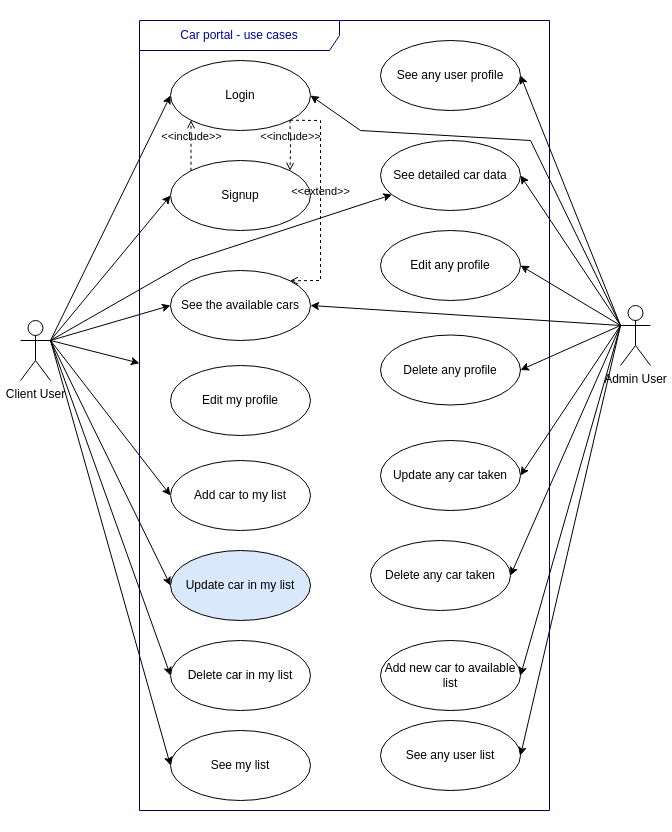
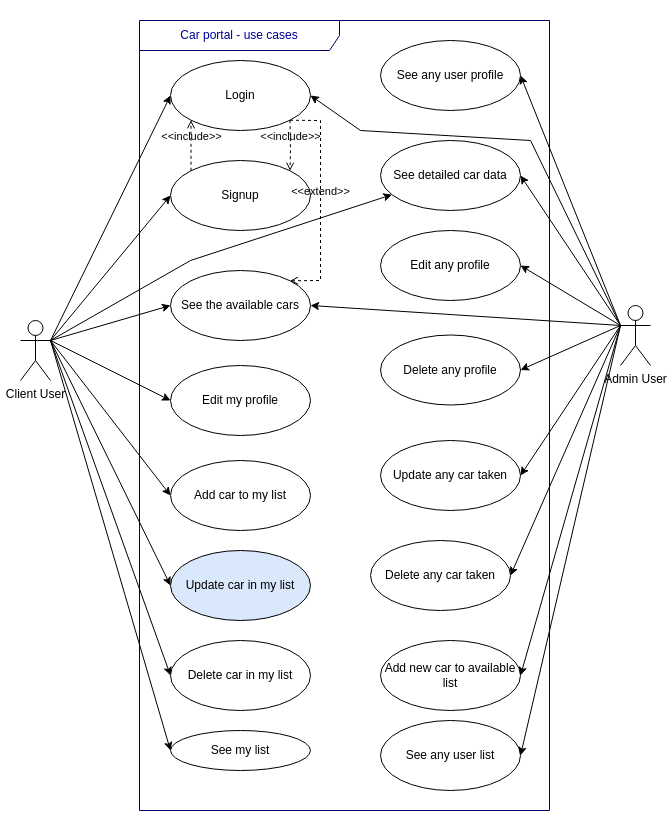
- <mxCell id="20" value="" style="endArrow=classic;html=1;rounded=0;exitX=1;exitY=0.333;exitDx=0;exitDy=0;exitPerimeter=0;" parent="1" source="2" target="4" edge="1"><mxGeometry width="50" height="50" relative="1" as="geometry"><mxPoint x="100" y="320" as="sourcePoint" /><mxPoint x="150" y="270" as="targetPoint" /></mxGeometry></mxCell>
+ <mxCell id="20" value="" style="endArrow=classic;html=1;rounded=0;exitX=1;exitY=0.333;exitDx=0;exitDy=0;exitPerimeter=0;entryX=0;entryY=0.5;entryDx=0;entryDy=0;" parent="1" source="2" target="9" edge="1"><mxGeometry width="50" height="50" relative="1" as="geometry"><mxPoint x="100" y="320" as="sourcePoint" /><mxPoint x="150" y="270" as="targetPoint" /></mxGeometry></mxCell>
- <mxCell id="12" value="See my list" style="ellipse;whiteSpace=wrap;html=1;" parent="1" vertex="1"><mxGeometry x="170" y="730" width="140" height="70" as="geometry" /></mxCell>
+ <mxCell id="12" value="See my list" style="ellipse;whiteSpace=wrap;html=1;" parent="1" vertex="1"><mxGeometry x="170" y="730" width="140" height="40" as="geometry" /></mxCell>
